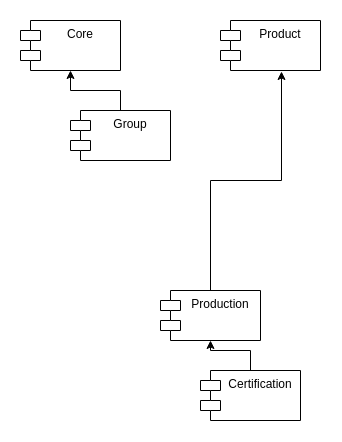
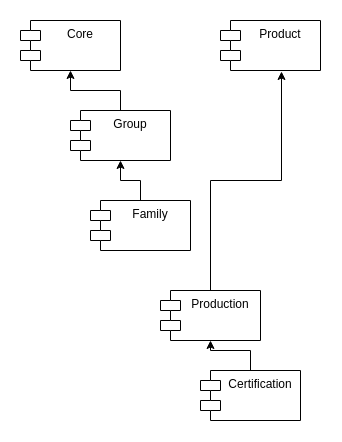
+ <mxCell id="5" value="" style="edgeStyle=orthogonalEdgeStyle;rounded=0;orthogonalLoop=1;jettySize=auto;html=1;" edge="1" parent="1" source="6" target="4"><mxGeometry relative="1" as="geometry" /></mxCell>
+ <mxCell id="6" value="Family" style="shape=module;align=left;spacingLeft=20;align=center;verticalAlign=top;whiteSpace=wrap;html=1;" vertex="1" parent="1"><mxGeometry x="90" y="200" width="100" height="50" as="geometry" /></mxCell>
